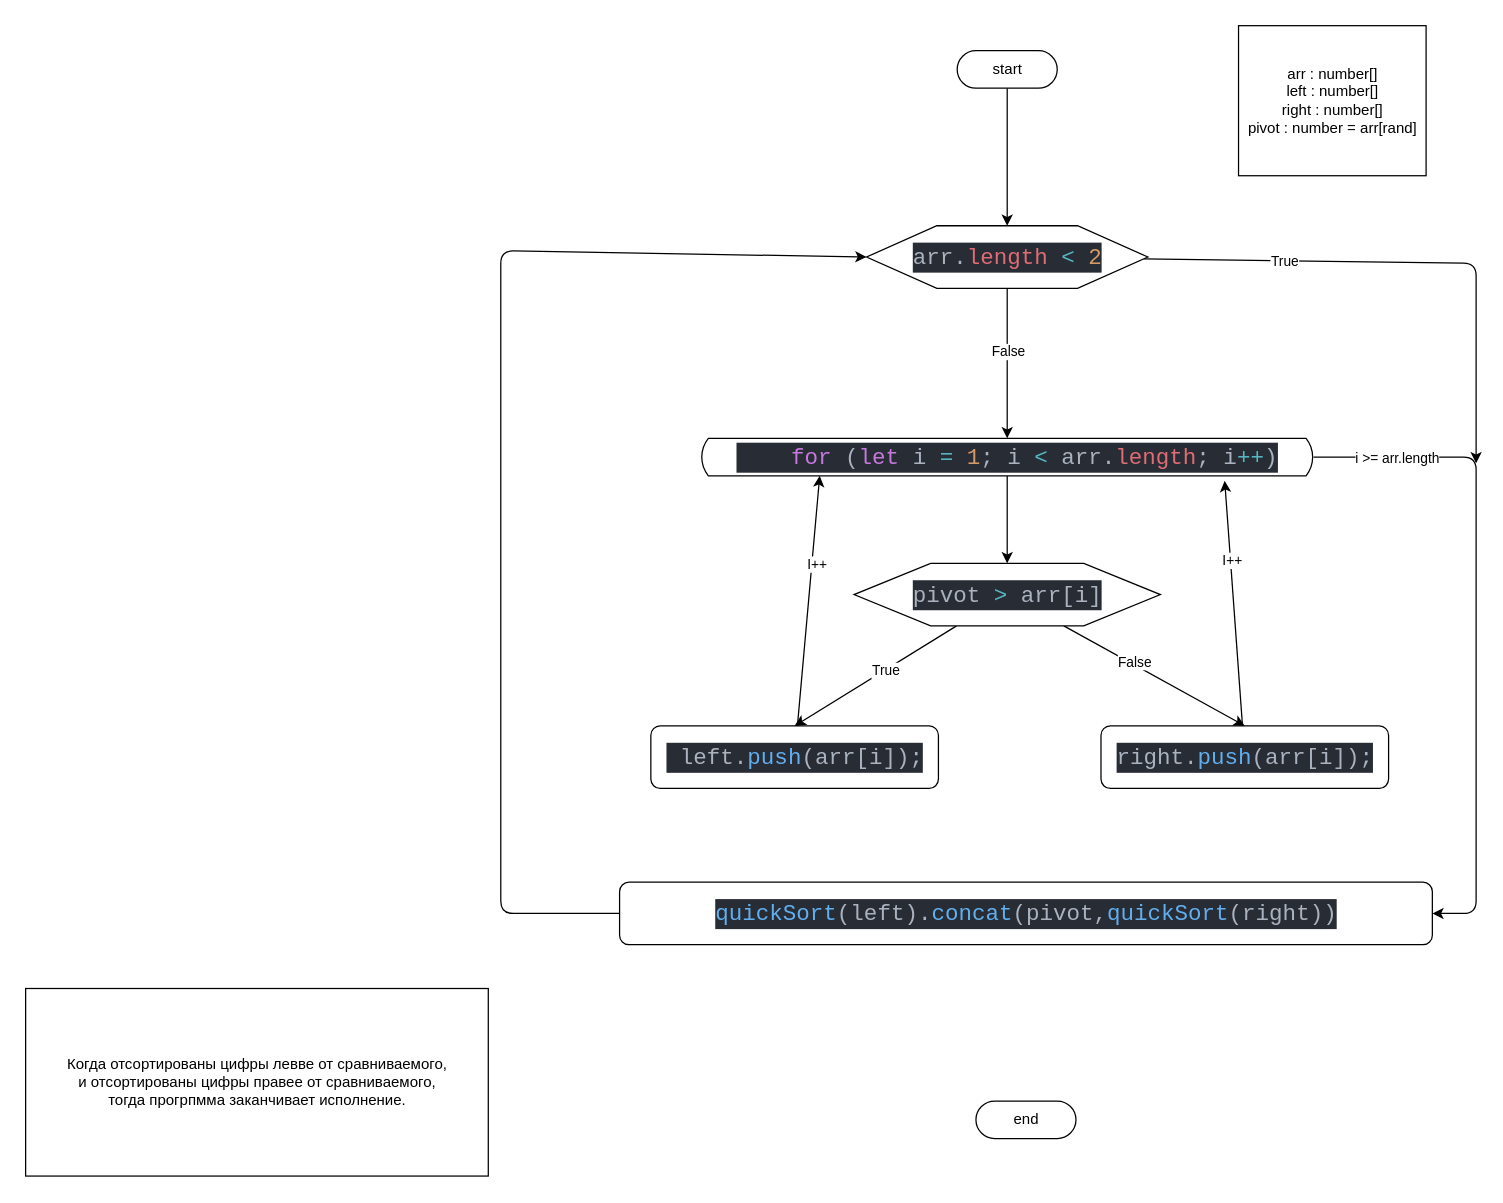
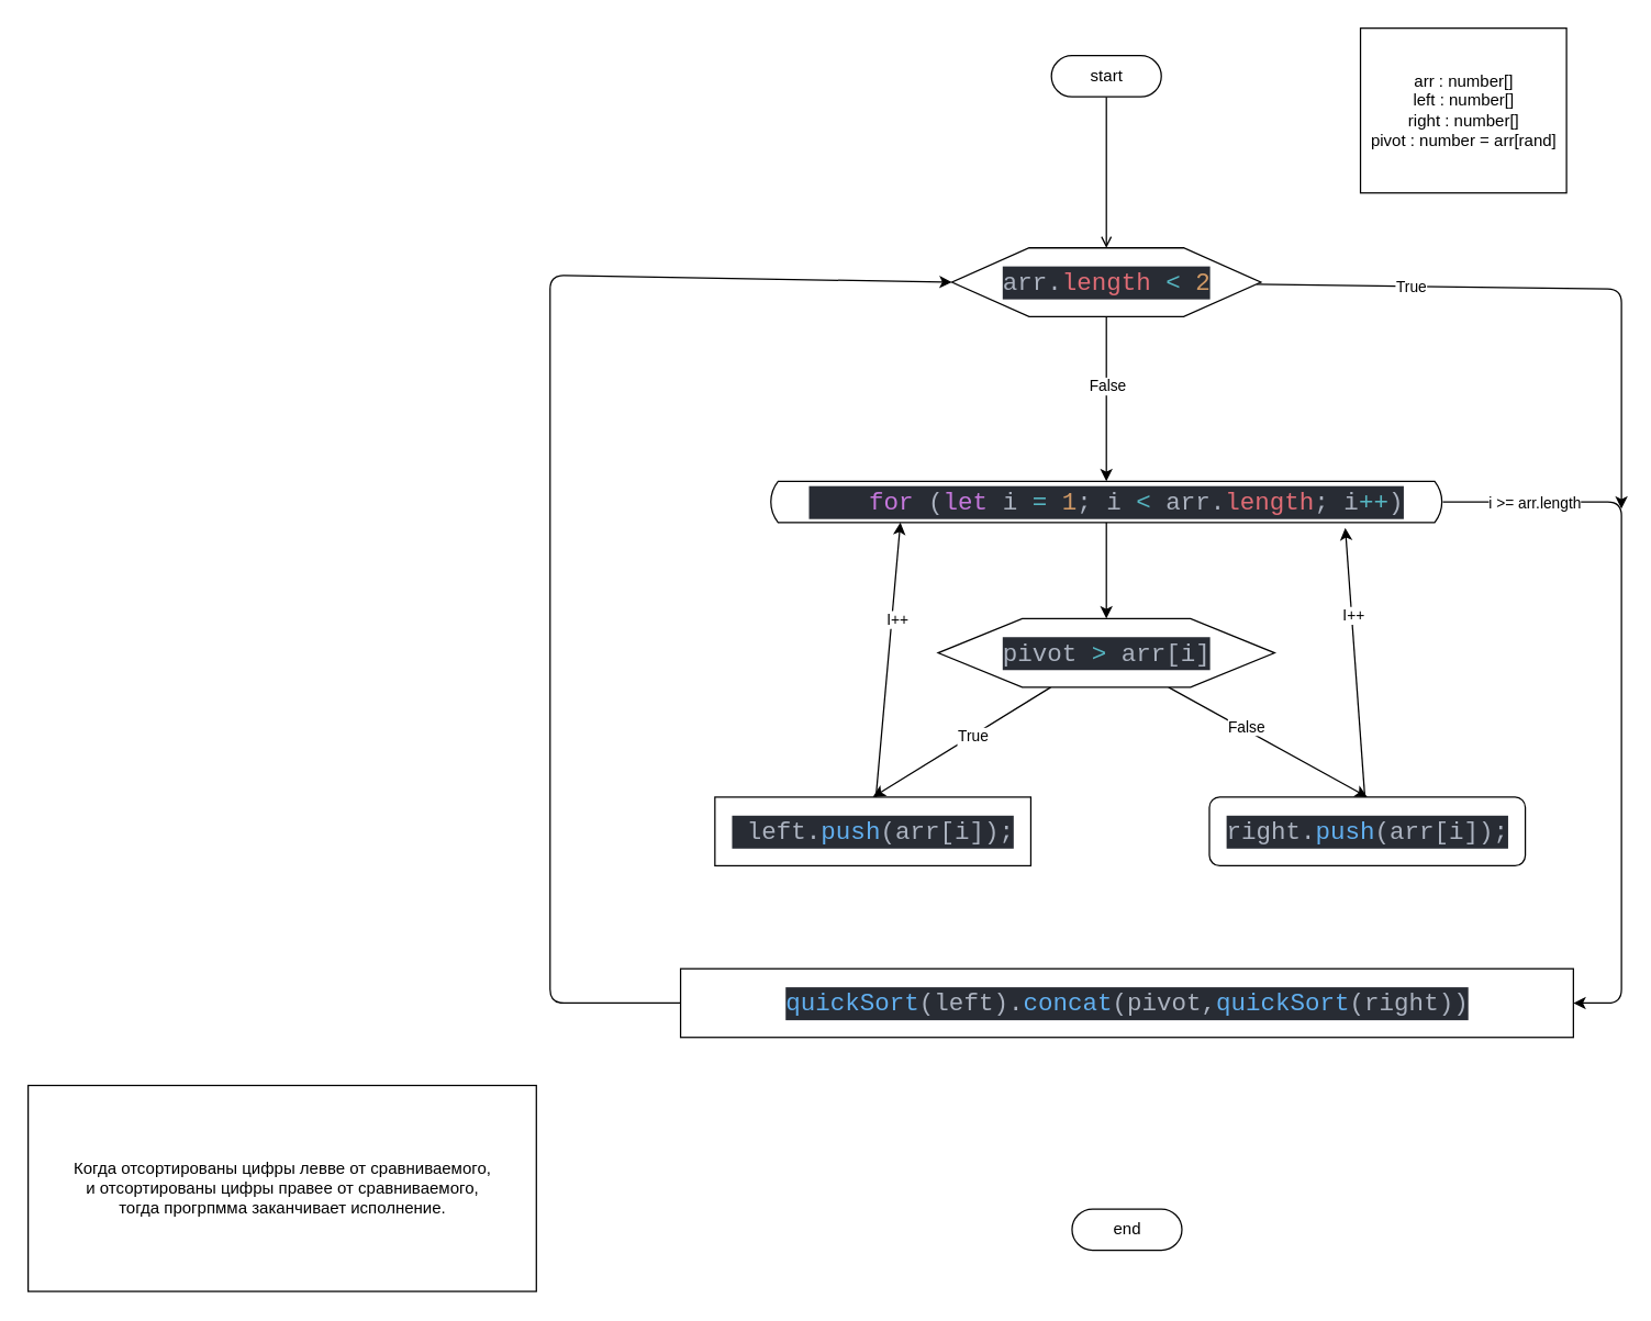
- <mxCell id="3" style="edgeStyle=none;html=1;entryX=0.5;entryY=0;entryDx=0;entryDy=0;" edge="1" parent="1" source="4" target="9"><mxGeometry relative="1" as="geometry" /></mxCell>
+ <mxCell id="3" style="edgeStyle=none;html=1;entryX=0.5;entryY=0;entryDx=0;entryDy=0;endArrow=open;" edge="1" parent="1" source="4" target="9"><mxGeometry relative="1" as="geometry" /></mxCell>
- <mxCell id="21" value="&lt;div style=&quot;color: rgb(171, 178, 191); background-color: rgb(40, 44, 52); font-family: MontserratAlternates-Regular, Consolas, &amp;quot;Courier New&amp;quot;, monospace; font-size: 18px; line-height: 24px;&quot;&gt;&amp;nbsp;left.&lt;span style=&quot;color: #61afef;&quot;&gt;push&lt;/span&gt;(arr[i]);&lt;/div&gt;" style="html=1;dashed=0;whitespace=wrap;rounded=1;" vertex="1" parent="1"><mxGeometry x="520" y="580" width="230" height="50" as="geometry" /></mxCell>
+ <mxCell id="21" value="&lt;div style=&quot;color: rgb(171, 178, 191); background-color: rgb(40, 44, 52); font-family: MontserratAlternates-Regular, Consolas, &amp;quot;Courier New&amp;quot;, monospace; font-size: 18px; line-height: 24px;&quot;&gt;&amp;nbsp;left.&lt;span style=&quot;color: #61afef;&quot;&gt;push&lt;/span&gt;(arr[i]);&lt;/div&gt;" style="html=1;dashed=0;whitespace=wrap;" vertex="1" parent="1"><mxGeometry x="520" y="580" width="230" height="50" as="geometry" /></mxCell>
- <mxCell id="26" value="&lt;div style=&quot;color: rgb(171, 178, 191); background-color: rgb(40, 44, 52); font-family: MontserratAlternates-Regular, Consolas, &amp;quot;Courier New&amp;quot;, monospace; font-size: 18px; line-height: 24px;&quot;&gt;&lt;span style=&quot;color: #61afef;&quot;&gt;quickSort&lt;/span&gt;(left).&lt;span style=&quot;color: #61afef;&quot;&gt;concat&lt;/span&gt;(pivot,&lt;span style=&quot;color: #61afef;&quot;&gt;quickSort&lt;/span&gt;(right))&lt;/div&gt;" style="html=1;dashed=0;whitespace=wrap;rounded=1;" vertex="1" parent="1"><mxGeometry x="495" y="705" width="650" height="50" as="geometry" /></mxCell>
+ <mxCell id="26" value="&lt;div style=&quot;color: rgb(171, 178, 191); background-color: rgb(40, 44, 52); font-family: MontserratAlternates-Regular, Consolas, &amp;quot;Courier New&amp;quot;, monospace; font-size: 18px; line-height: 24px;&quot;&gt;&lt;span style=&quot;color: #61afef;&quot;&gt;quickSort&lt;/span&gt;(left).&lt;span style=&quot;color: #61afef;&quot;&gt;concat&lt;/span&gt;(pivot,&lt;span style=&quot;color: #61afef;&quot;&gt;quickSort&lt;/span&gt;(right))&lt;/div&gt;" style="html=1;dashed=0;whitespace=wrap;" vertex="1" parent="1"><mxGeometry x="495" y="705" width="650" height="50" as="geometry" /></mxCell>
